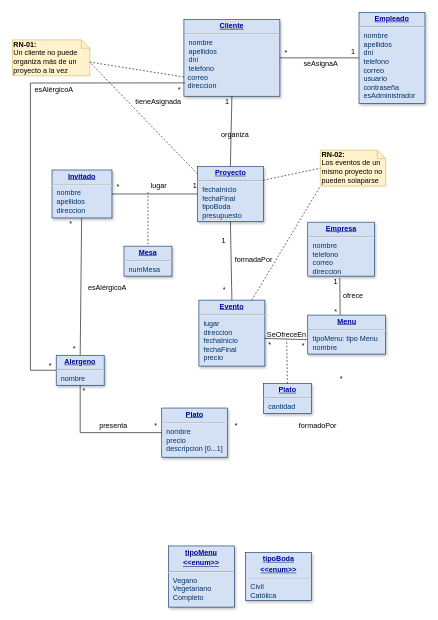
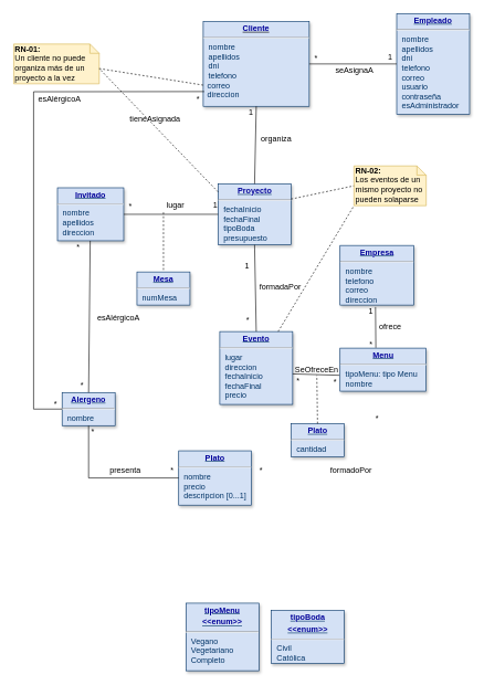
- <mxCell id="51" value="tieneAsignada" style="text;html=1;align=center;verticalAlign=middle;resizable=0;points=[];;autosize=1;" parent="1" vertex="1"><mxGeometry x="218" y="160" width="90" height="20" as="geometry" /></mxCell>
+ <mxCell id="51" value="tieneAsignada" style="text;html=1;align=center;verticalAlign=middle;resizable=0;points=[];;autosize=1;" parent="1" vertex="1"><mxGeometry x="188" y="170" width="90" height="20" as="geometry" /></mxCell>
- <mxCell id="40" value="organiza" style="text;html=1;align=center;verticalAlign=middle;resizable=0;points=[];;autosize=1;" parent="1" vertex="1"><mxGeometry x="361" y="215" width="60" height="20" as="geometry" /></mxCell>
+ <mxCell id="40" value="organiza" style="text;html=1;align=center;verticalAlign=middle;resizable=0;points=[];;autosize=1;" parent="1" vertex="1"><mxGeometry x="386" y="200" width="60" height="20" as="geometry" /></mxCell>
